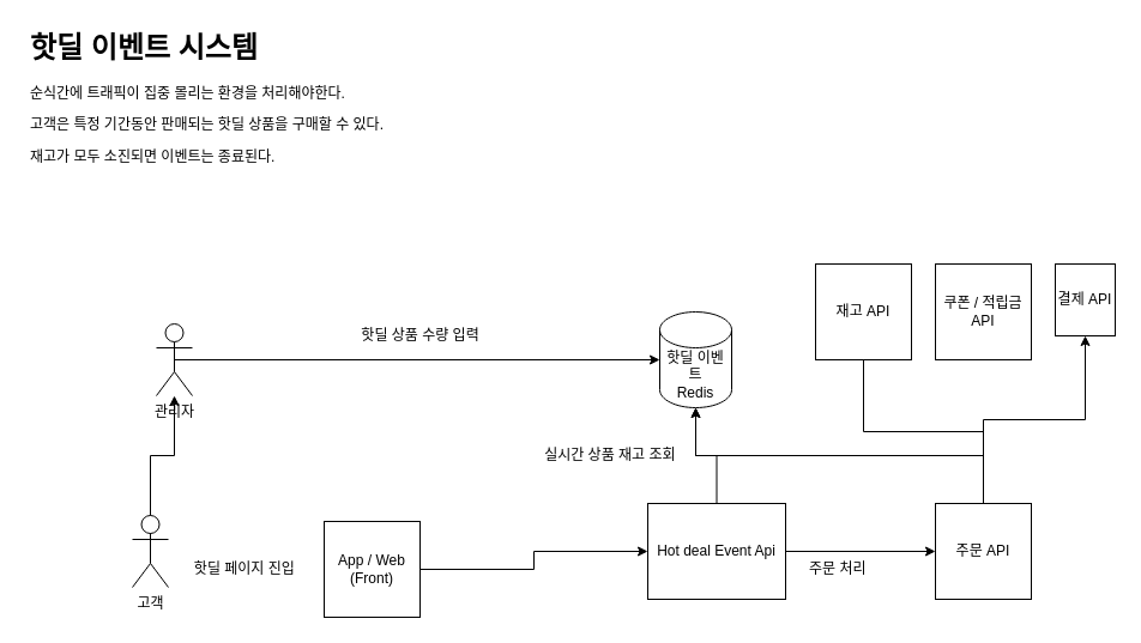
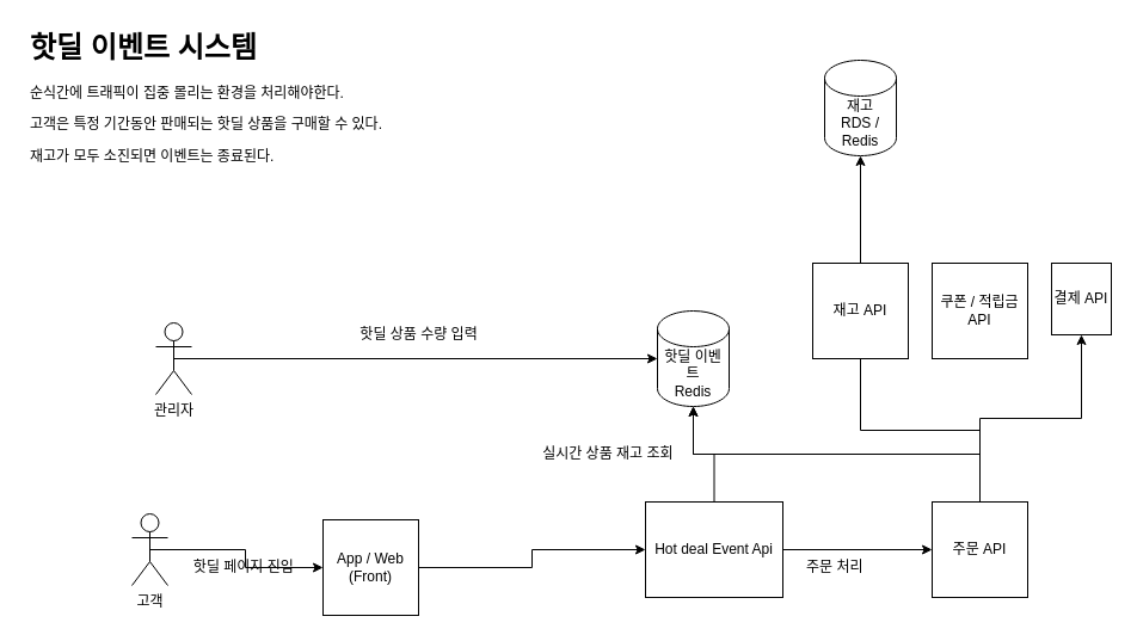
+ <mxCell id="24" value="재고&lt;br&gt;RDS / Redis" style="shape=cylinder3;whiteSpace=wrap;html=1;boundedLbl=1;backgroundOutline=1;size=15;" vertex="1" parent="1"><mxGeometry x="690" y="50" width="60" height="80" as="geometry" /></mxCell>
+ <mxCell id="17" style="edgeStyle=orthogonalEdgeStyle;rounded=0;orthogonalLoop=1;jettySize=auto;html=1;exitX=0.5;exitY=0;exitDx=0;exitDy=0;entryX=0.5;entryY=1;entryDx=0;entryDy=0;entryPerimeter=0;" edge="1" parent="1" source="18" target="24"><mxGeometry relative="1" as="geometry" /></mxCell>
- <mxCell id="3" style="edgeStyle=orthogonalEdgeStyle;rounded=0;orthogonalLoop=1;jettySize=auto;html=1;exitX=0.5;exitY=0.5;exitDx=0;exitDy=0;exitPerimeter=0;" edge="1" parent="1" source="4" target="22"><mxGeometry relative="1" as="geometry" /></mxCell>
+ <mxCell id="3" style="edgeStyle=orthogonalEdgeStyle;rounded=0;orthogonalLoop=1;jettySize=auto;html=1;exitX=0.5;exitY=0.5;exitDx=0;exitDy=0;exitPerimeter=0;entryX=0;entryY=0.5;entryDx=0;entryDy=0;" edge="1" parent="1" source="4" target="6"><mxGeometry relative="1" as="geometry" /></mxCell>
